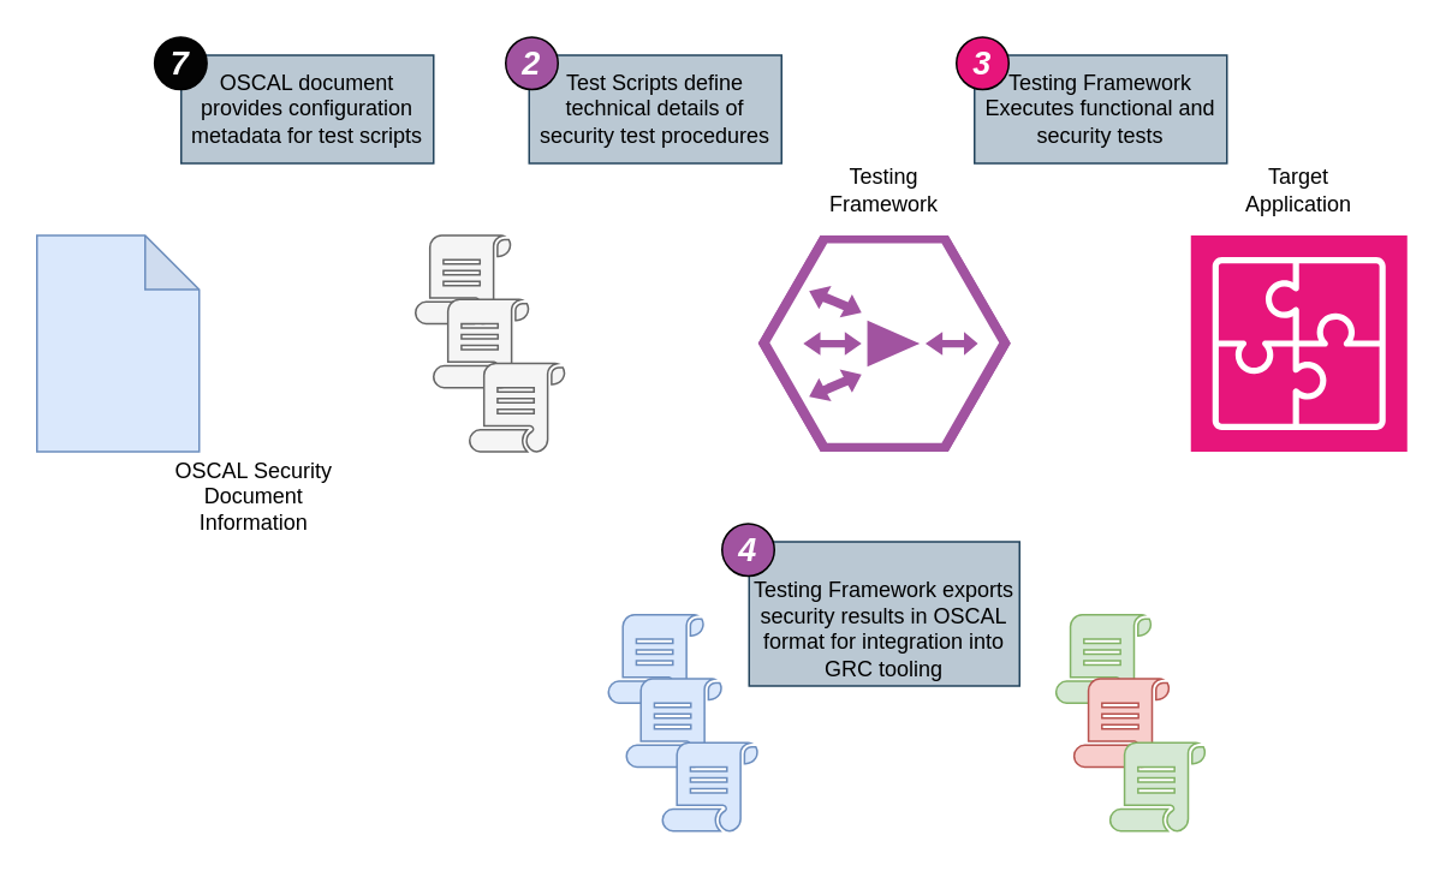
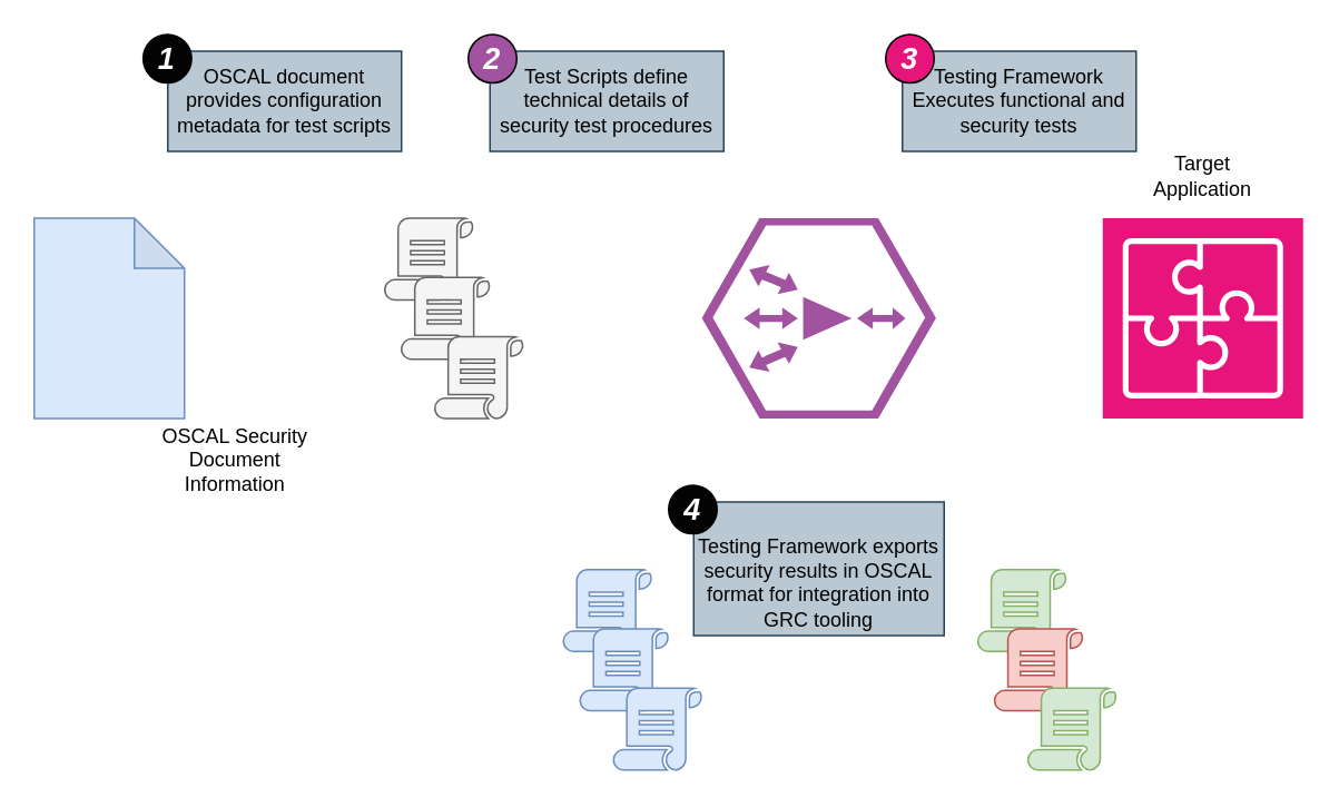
- <mxCell id="24" value="7" style="ellipse;whiteSpace=wrap;html=1;aspect=fixed;fontSize=18;fontStyle=3;fontColor=#FFFFFF;fillColor=#030303;" vertex="1" parent="1"><mxGeometry x="85.25" y="20" width="29" height="29" as="geometry" /></mxCell>
+ <mxCell id="24" value="1" style="ellipse;whiteSpace=wrap;html=1;aspect=fixed;fontSize=18;fontStyle=3;fontColor=#FFFFFF;fillColor=#030303;" vertex="1" parent="1"><mxGeometry x="85.25" y="20" width="29" height="29" as="geometry" /></mxCell>
- <mxCell id="15" value="Testing Framework" style="text;html=1;align=center;verticalAlign=middle;whiteSpace=wrap;rounded=0;" vertex="1" parent="1"><mxGeometry x="460" y="90" width="60" height="30" as="geometry" /></mxCell>
- <mxCell id="21" value="4" style="ellipse;whiteSpace=wrap;html=1;aspect=fixed;fontSize=18;fontStyle=3;fontColor=#FFFFFF;fillColor=#a153a0;" vertex="1" parent="1"><mxGeometry x="400" y="290" width="29" height="29" as="geometry" /></mxCell>
+ <mxCell id="21" value="4" style="ellipse;whiteSpace=wrap;html=1;aspect=fixed;fontSize=18;fontStyle=3;fontColor=#FFFFFF;fillColor=#030303;" vertex="1" parent="1"><mxGeometry x="400" y="290" width="29" height="29" as="geometry" /></mxCell>
